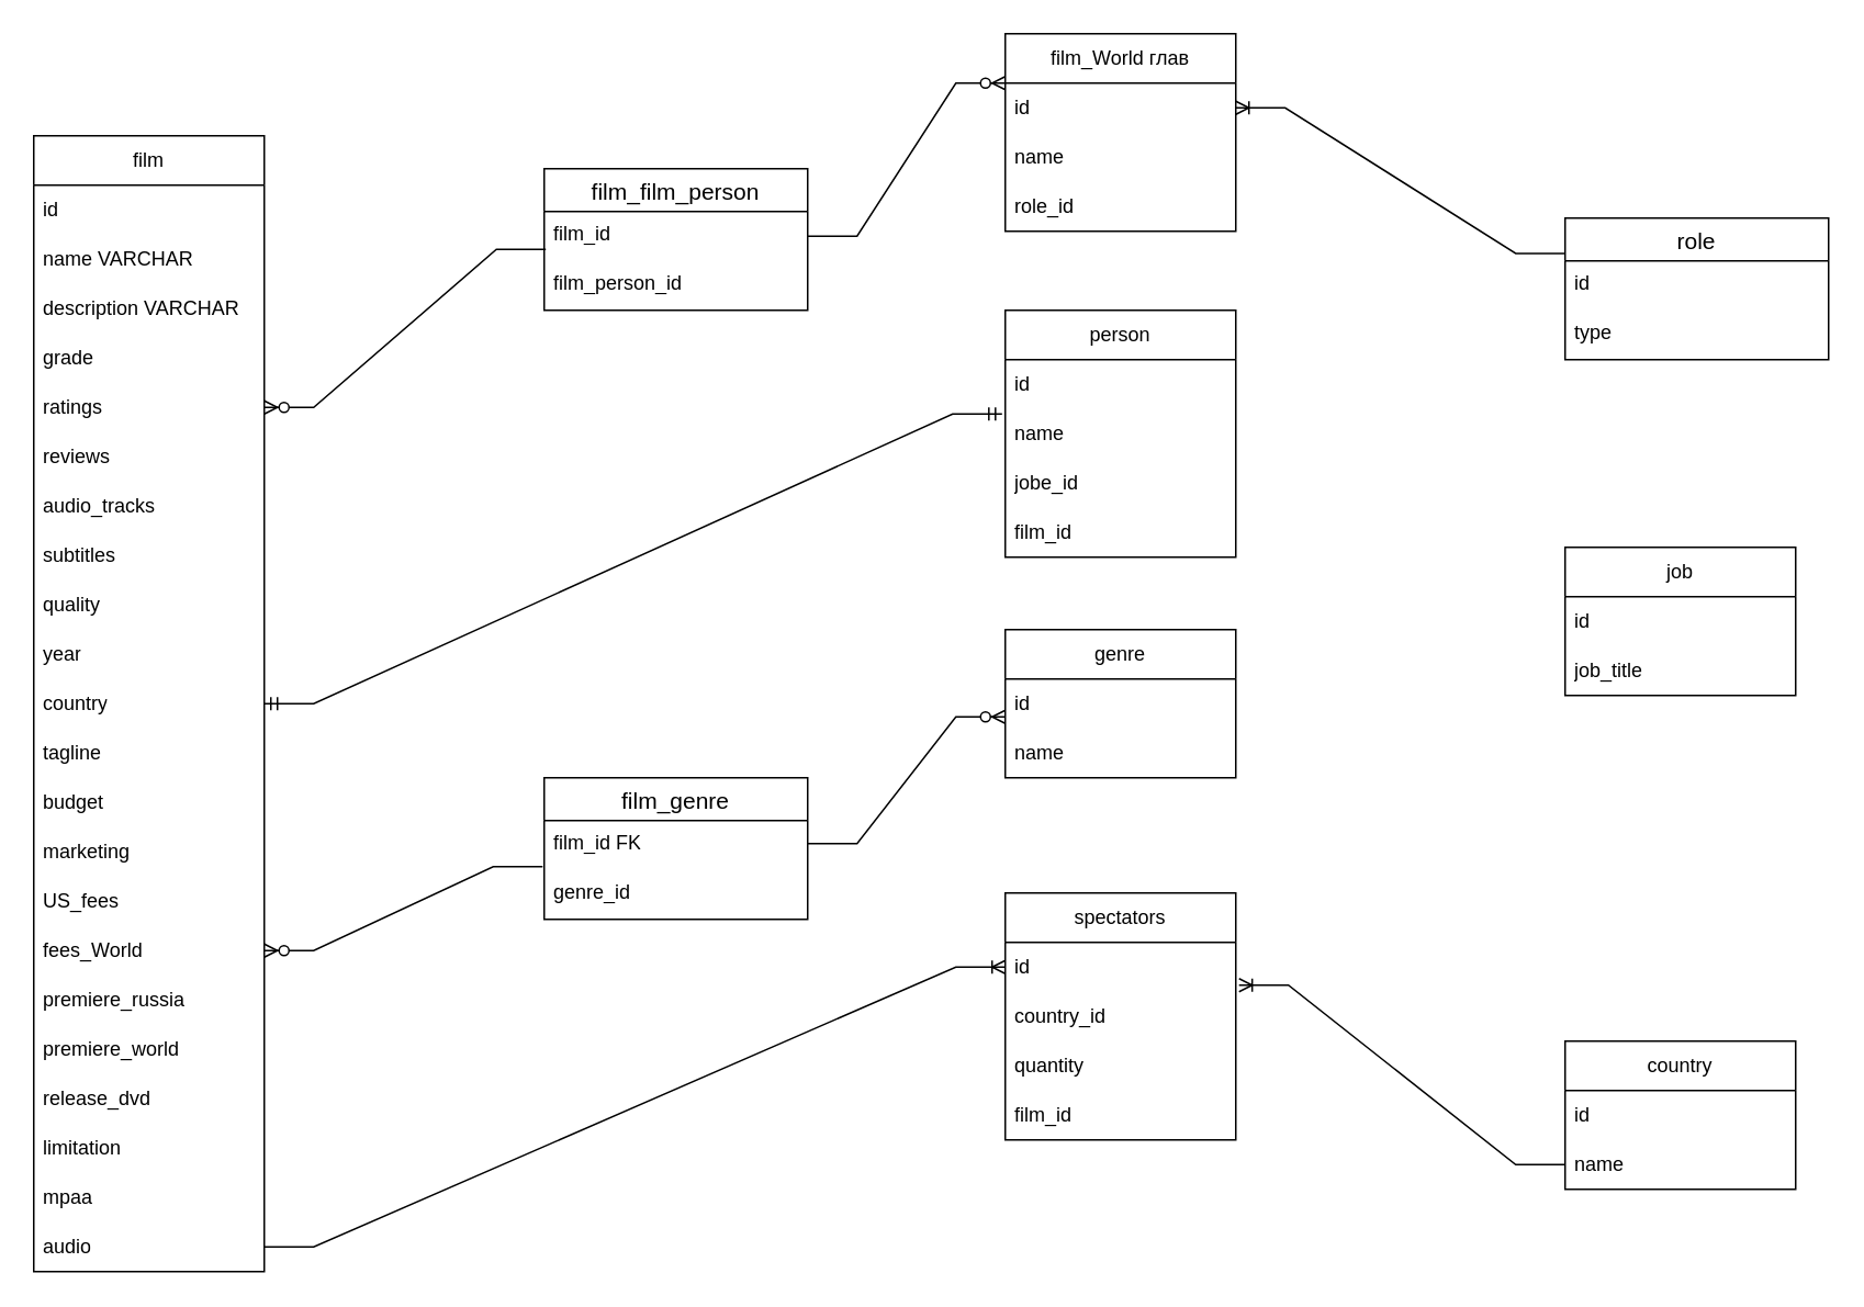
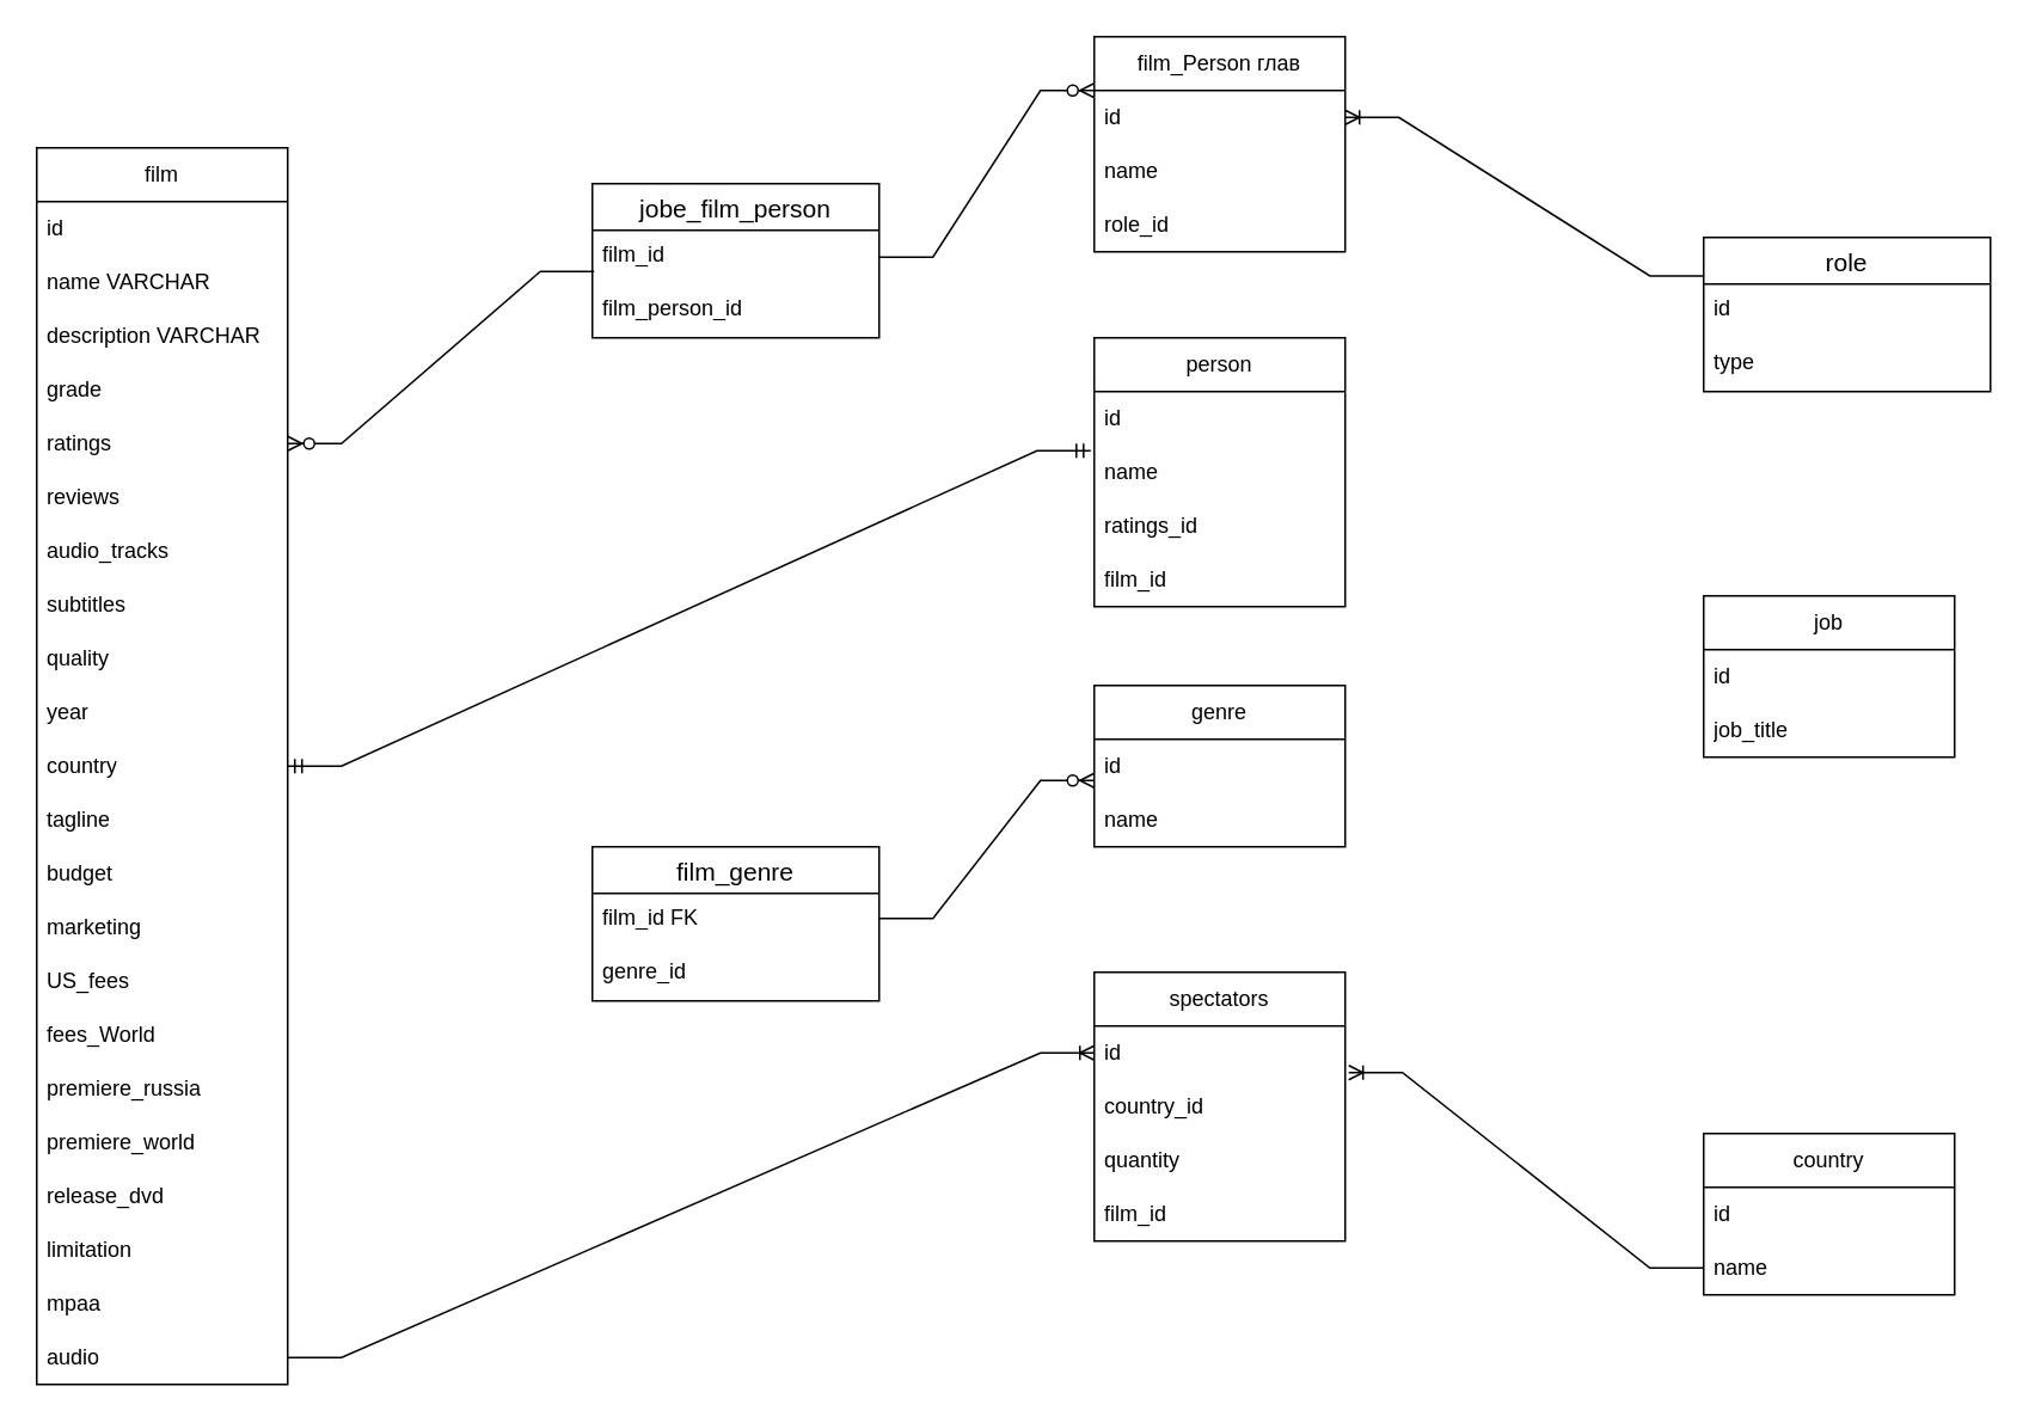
- <mxCell id="28" value="film_World глав" style="swimlane;fontStyle=0;childLayout=stackLayout;horizontal=1;startSize=30;horizontalStack=0;resizeParent=1;resizeParentMax=0;resizeLast=0;collapsible=1;marginBottom=0;whiteSpace=wrap;html=1;" parent="1" vertex="1"><mxGeometry x="610" y="20" width="140" height="120" as="geometry" /></mxCell>
+ <mxCell id="28" value="film_Person глав" style="swimlane;fontStyle=0;childLayout=stackLayout;horizontal=1;startSize=30;horizontalStack=0;resizeParent=1;resizeParentMax=0;resizeLast=0;collapsible=1;marginBottom=0;whiteSpace=wrap;html=1;" parent="1" vertex="1"><mxGeometry x="610" y="20" width="140" height="120" as="geometry" /></mxCell>
- <mxCell id="36" value="film_film_person" style="swimlane;fontStyle=0;childLayout=stackLayout;horizontal=1;startSize=26;horizontalStack=0;resizeParent=1;resizeParentMax=0;resizeLast=0;collapsible=1;marginBottom=0;align=center;fontSize=14;" parent="1" vertex="1"><mxGeometry x="330" y="102" width="160" height="86" as="geometry" /></mxCell>
+ <mxCell id="36" value="jobe_film_person" style="swimlane;fontStyle=0;childLayout=stackLayout;horizontal=1;startSize=26;horizontalStack=0;resizeParent=1;resizeParentMax=0;resizeLast=0;collapsible=1;marginBottom=0;align=center;fontSize=14;" parent="1" vertex="1"><mxGeometry x="330" y="102" width="160" height="86" as="geometry" /></mxCell>
- <mxCell id="50" value="jobe_id" style="text;strokeColor=none;fillColor=none;align=left;verticalAlign=middle;spacingLeft=4;spacingRight=4;overflow=hidden;points=[[0,0.5],[1,0.5]];portConstraint=eastwest;rotatable=0;whiteSpace=wrap;html=1;" parent="47" vertex="1"><mxGeometry y="90" width="140" height="30" as="geometry" /></mxCell>
+ <mxCell id="50" value="ratings_id" style="text;strokeColor=none;fillColor=none;align=left;verticalAlign=middle;spacingLeft=4;spacingRight=4;overflow=hidden;points=[[0,0.5],[1,0.5]];portConstraint=eastwest;rotatable=0;whiteSpace=wrap;html=1;" parent="47" vertex="1"><mxGeometry y="90" width="140" height="30" as="geometry" /></mxCell>
- <mxCell id="63" value="" style="edgeStyle=entityRelationEdgeStyle;fontSize=12;html=1;endArrow=ERzeroToMany;endFill=1;rounded=0;entryX=1;entryY=0.5;entryDx=0;entryDy=0;exitX=-0.006;exitY=-0.067;exitDx=0;exitDy=0;exitPerimeter=0;" edge="1" parent="1" source="41" target="18"><mxGeometry width="100" height="100" relative="1" as="geometry"><mxPoint x="314" y="490.5" as="sourcePoint" /><mxPoint x="163" y="576.5" as="targetPoint" /></mxGeometry></mxCell>
